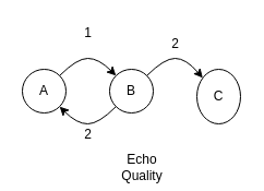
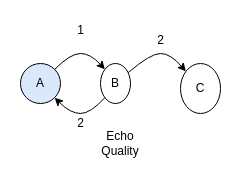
- <mxCell id="2" value="A" style="ellipse;whiteSpace=wrap;html=1;" parent="1" vertex="1"><mxGeometry x="20" y="63" width="40" height="40.0" as="geometry" /></mxCell>
+ <mxCell id="2" value="A" style="ellipse;whiteSpace=wrap;html=1;fillColor=#dae8fc;" parent="1" vertex="1"><mxGeometry x="20" y="63" width="40" height="40.0" as="geometry" /></mxCell>
- <mxCell id="3" value="B" style="ellipse;whiteSpace=wrap;html=1;" parent="1" vertex="1"><mxGeometry x="100" y="63" width="40" height="40.0" as="geometry" /></mxCell>
+ <mxCell id="3" value="B" style="ellipse;whiteSpace=wrap;html=1;" parent="1" vertex="1"><mxGeometry x="100" y="63" width="30" height="40.0" as="geometry" /></mxCell>
- <mxCell id="5" value="&lt;div&gt;Echo Quality&lt;/div&gt;" style="text;html=1;strokeColor=none;fillColor=none;align=center;verticalAlign=middle;whiteSpace=wrap;rounded=0;" parent="1" vertex="1"><mxGeometry x="110" y="143" width="40" height="20.0" as="geometry" /></mxCell>
+ <mxCell id="5" value="&lt;div&gt;Echo Quality&lt;/div&gt;" style="text;html=1;strokeColor=none;fillColor=none;align=center;verticalAlign=middle;whiteSpace=wrap;rounded=0;" parent="1" vertex="1"><mxGeometry x="100" y="133" width="40" height="20.0" as="geometry" /></mxCell>
